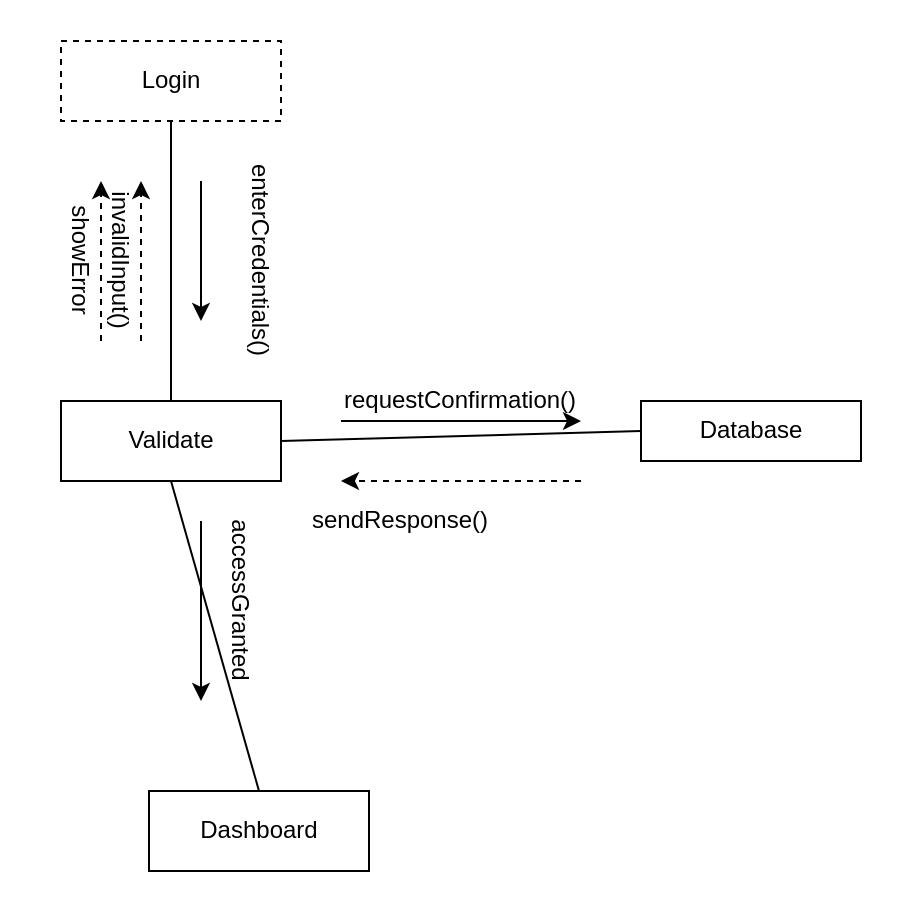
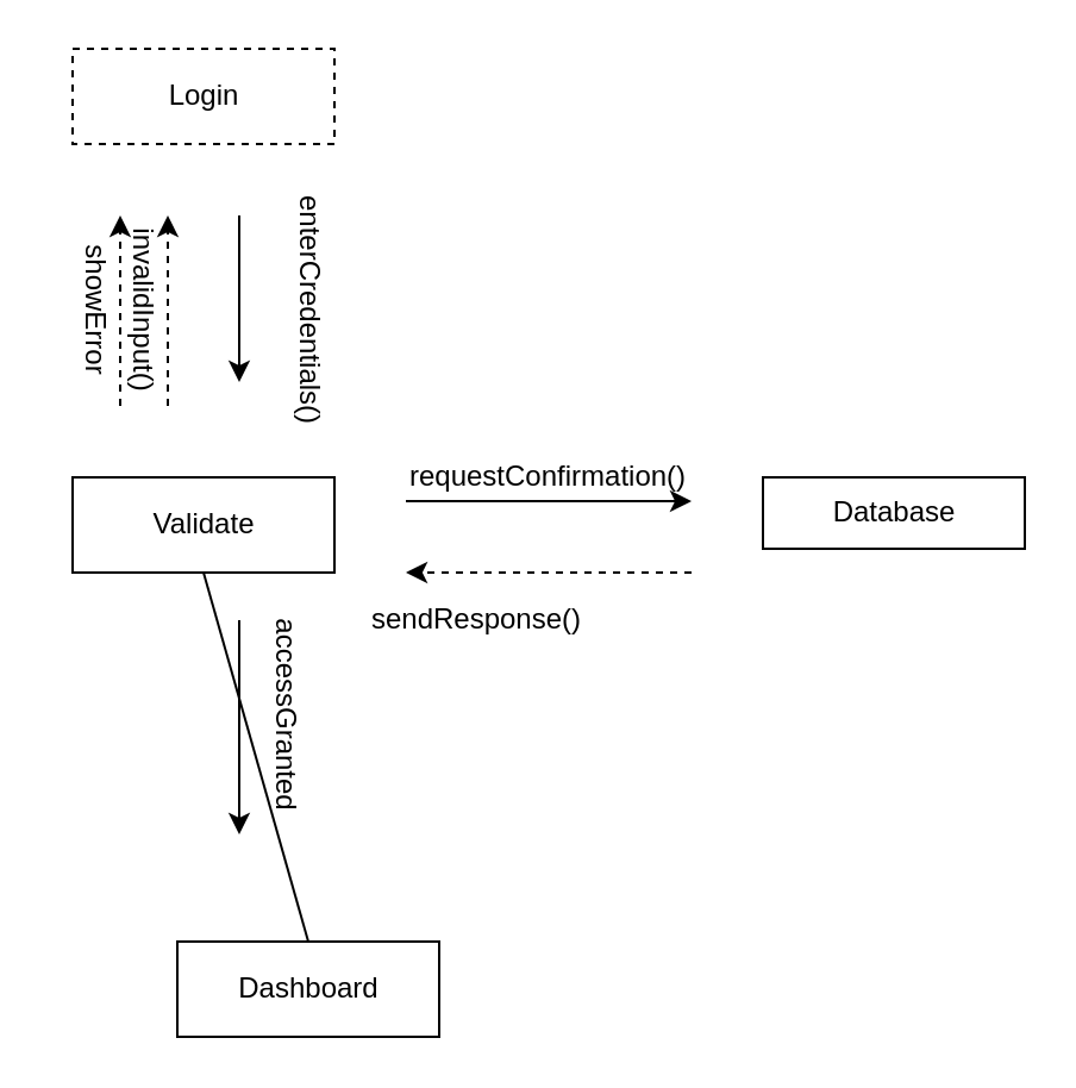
- <mxCell id="6" value="" style="endArrow=none;html=1;entryX=0.5;entryY=1;entryDx=0;entryDy=0;exitX=0.5;exitY=0;exitDx=0;exitDy=0;" edge="1" parent="1" source="3" target="2"><mxGeometry width="50" height="50" relative="1" as="geometry"><mxPoint x="60" y="320" as="sourcePoint" /><mxPoint x="110" y="270" as="targetPoint" /></mxGeometry></mxCell>
- <mxCell id="8" value="" style="endArrow=none;html=1;entryX=0;entryY=0.5;entryDx=0;entryDy=0;exitX=1;exitY=0.5;exitDx=0;exitDy=0;" edge="1" parent="1" source="3" target="5"><mxGeometry width="50" height="50" relative="1" as="geometry"><mxPoint x="60" y="320" as="sourcePoint" /><mxPoint x="110" y="270" as="targetPoint" /></mxGeometry></mxCell>
